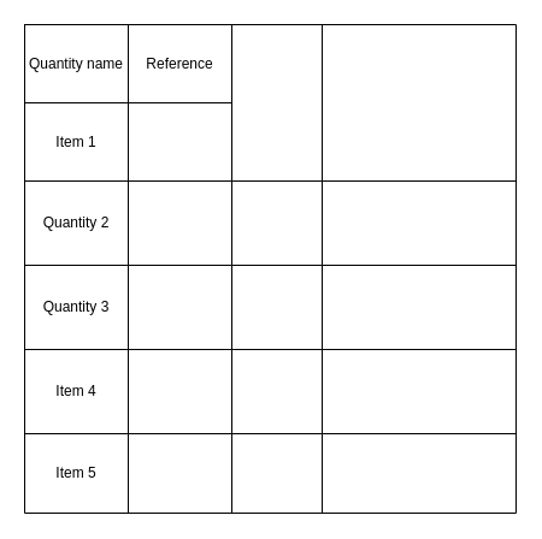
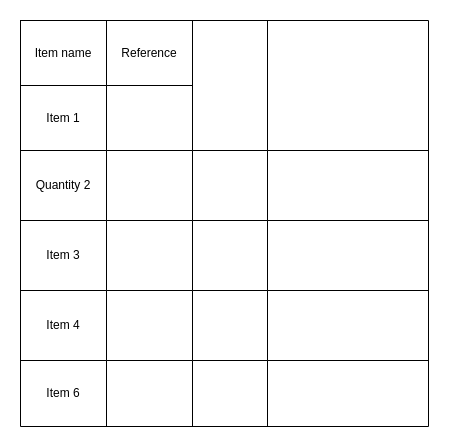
- <mxCell id="4" value="Quantity name" style="shape=partialRectangle;html=1;whiteSpace=wrap;connectable=0;overflow=hidden;fillColor=none;top=0;left=0;bottom=0;right=0;" parent="3" vertex="1"><mxGeometry width="86" height="65" as="geometry"><mxRectangle width="86" height="65" as="alternateBounds" /></mxGeometry></mxCell>
+ <mxCell id="4" value="Item name" style="shape=partialRectangle;html=1;whiteSpace=wrap;connectable=0;overflow=hidden;fillColor=none;top=0;left=0;bottom=0;right=0;" parent="3" vertex="1"><mxGeometry width="86" height="65" as="geometry"><mxRectangle width="86" height="65" as="alternateBounds" /></mxGeometry></mxCell>
- <mxCell id="17" value="Quantity 3" style="shape=partialRectangle;html=1;whiteSpace=wrap;connectable=0;overflow=hidden;fillColor=none;top=0;left=0;bottom=0;right=0;" parent="16" vertex="1"><mxGeometry width="86" height="70" as="geometry"><mxRectangle width="86" height="70" as="alternateBounds" /></mxGeometry></mxCell>
+ <mxCell id="17" value="Item 3" style="shape=partialRectangle;html=1;whiteSpace=wrap;connectable=0;overflow=hidden;fillColor=none;top=0;left=0;bottom=0;right=0;" parent="16" vertex="1"><mxGeometry width="86" height="70" as="geometry"><mxRectangle width="86" height="70" as="alternateBounds" /></mxGeometry></mxCell>
- <mxCell id="27" value="Item 5" style="shape=partialRectangle;html=1;whiteSpace=wrap;connectable=0;overflow=hidden;fillColor=none;top=0;left=0;bottom=0;right=0;" parent="26" vertex="1"><mxGeometry width="86" height="66" as="geometry"><mxRectangle width="86" height="66" as="alternateBounds" /></mxGeometry></mxCell>
+ <mxCell id="27" value="Item 6" style="shape=partialRectangle;html=1;whiteSpace=wrap;connectable=0;overflow=hidden;fillColor=none;top=0;left=0;bottom=0;right=0;" parent="26" vertex="1"><mxGeometry width="86" height="66" as="geometry"><mxRectangle width="86" height="66" as="alternateBounds" /></mxGeometry></mxCell>
